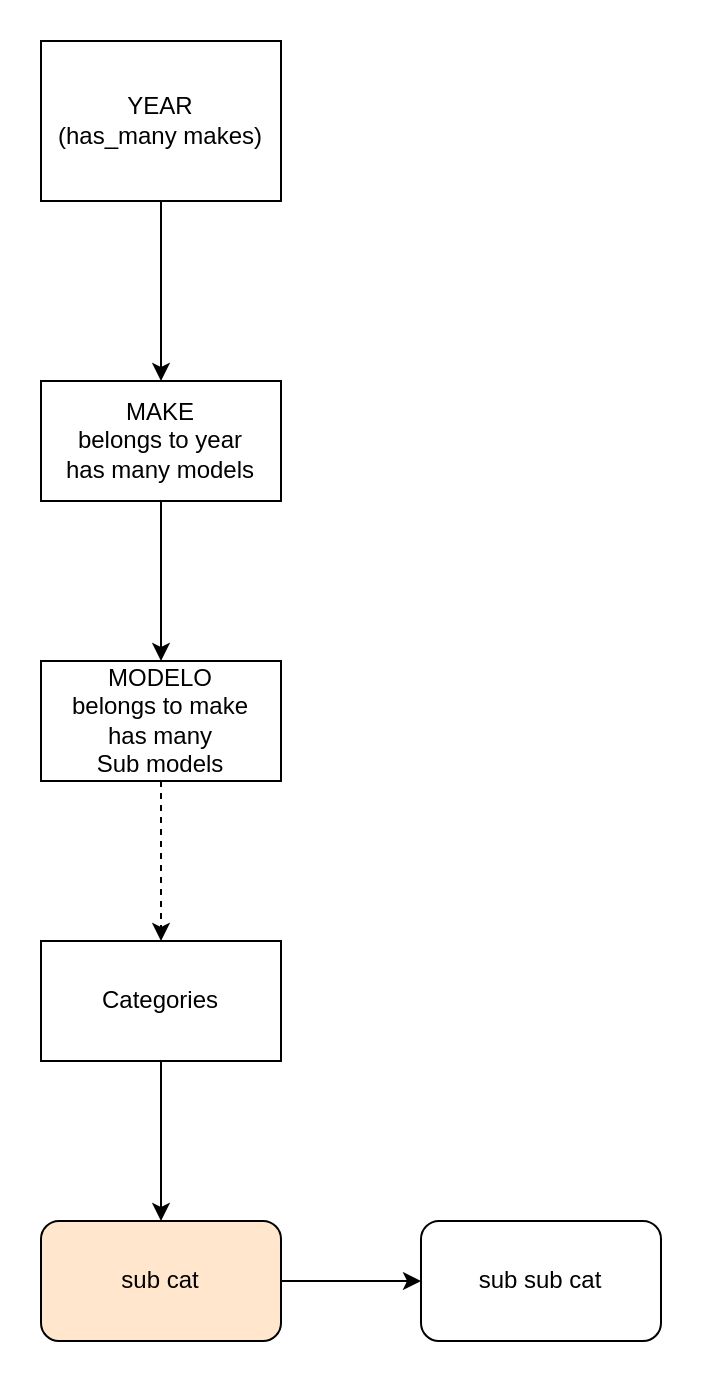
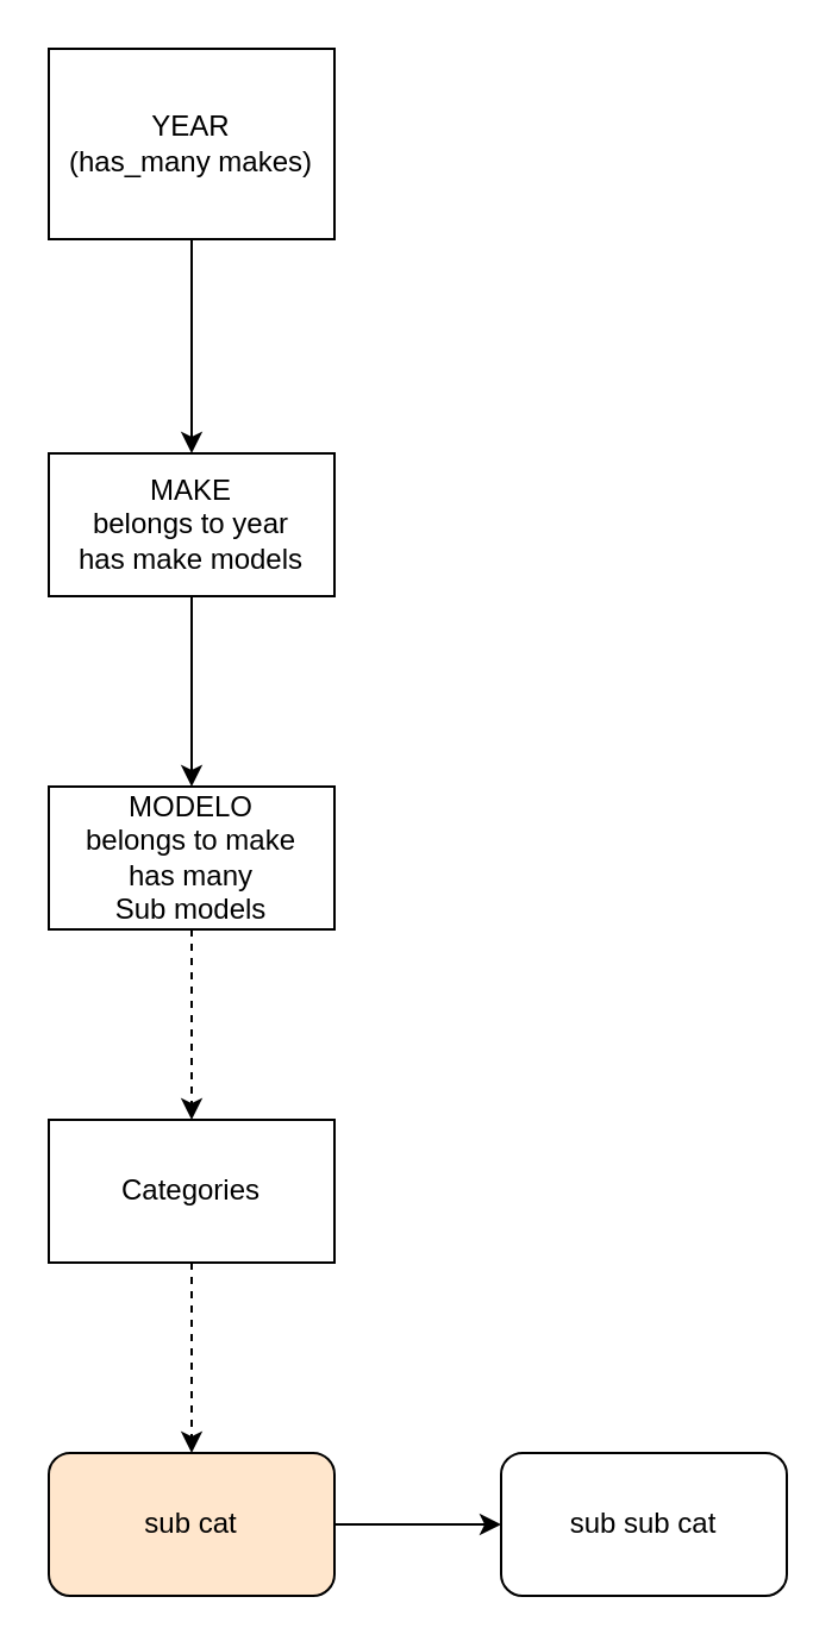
- <mxCell id="5" value="MAKE&lt;br&gt;belongs to year&lt;br&gt;has many models" style="whiteSpace=wrap;html=1;" vertex="1" parent="1"><mxGeometry x="20" y="190" width="120" height="60" as="geometry" /></mxCell>
+ <mxCell id="5" value="MAKE&lt;br&gt;belongs to year&lt;br&gt;has make models" style="whiteSpace=wrap;html=1;" vertex="1" parent="1"><mxGeometry x="20" y="190" width="120" height="60" as="geometry" /></mxCell>
- <mxCell id="8" value="" style="edgeStyle=none;html=1;" edge="1" parent="1" source="9" target="11"><mxGeometry relative="1" as="geometry" /></mxCell>
+ <mxCell id="8" value="" style="edgeStyle=none;html=1;dashed=1;" edge="1" parent="1" source="9" target="11"><mxGeometry relative="1" as="geometry" /></mxCell>
